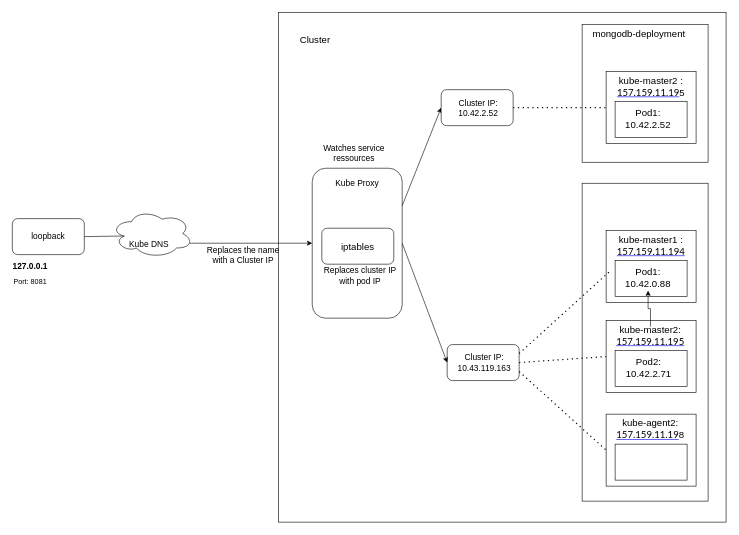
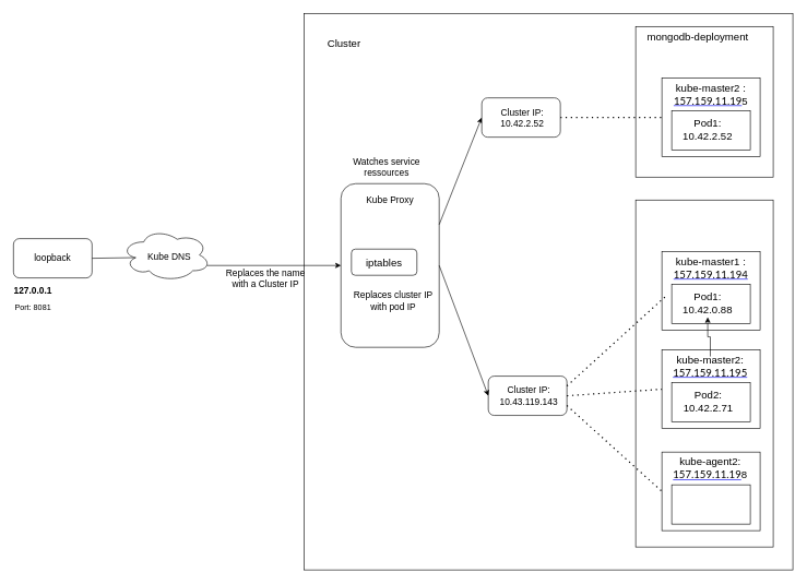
- <mxCell id="16" value="Kube DNS" style="text;html=1;align=center;verticalAlign=middle;whiteSpace=wrap;rounded=0;fontSize=14;" parent="1" vertex="1"><mxGeometry x="208" y="391" width="80" height="30" as="geometry" /></mxCell>
+ <mxCell id="16" value="Kube DNS" style="text;html=1;align=center;verticalAlign=middle;whiteSpace=wrap;rounded=0;fontSize=14;" parent="1" vertex="1"><mxGeometry x="218" y="376" width="80" height="30" as="geometry" /></mxCell>
- <mxCell id="45" value="iptables" style="rounded=1;whiteSpace=wrap;html=1;fontSize=16;" parent="1" vertex="1"><mxGeometry x="536" y="380" width="120" height="60" as="geometry" /></mxCell>
+ <mxCell id="45" value="iptables" style="rounded=1;whiteSpace=wrap;html=1;fontSize=16;" parent="1" vertex="1"><mxGeometry x="536" y="380" width="100" height="40" as="geometry" /></mxCell>
- <mxCell id="14" value="Cluster IP:&lt;div&gt;10.43.119.163&lt;/div&gt;" style="text;html=1;align=center;verticalAlign=middle;whiteSpace=wrap;rounded=0;fontSize=14;" parent="1" vertex="1"><mxGeometry x="769" y="589" width="76" height="30" as="geometry" /></mxCell>
+ <mxCell id="14" value="Cluster IP:&lt;div&gt;10.43.119.143&lt;/div&gt;" style="text;html=1;align=center;verticalAlign=middle;whiteSpace=wrap;rounded=0;fontSize=14;" parent="1" vertex="1"><mxGeometry x="769" y="589" width="76" height="30" as="geometry" /></mxCell>
